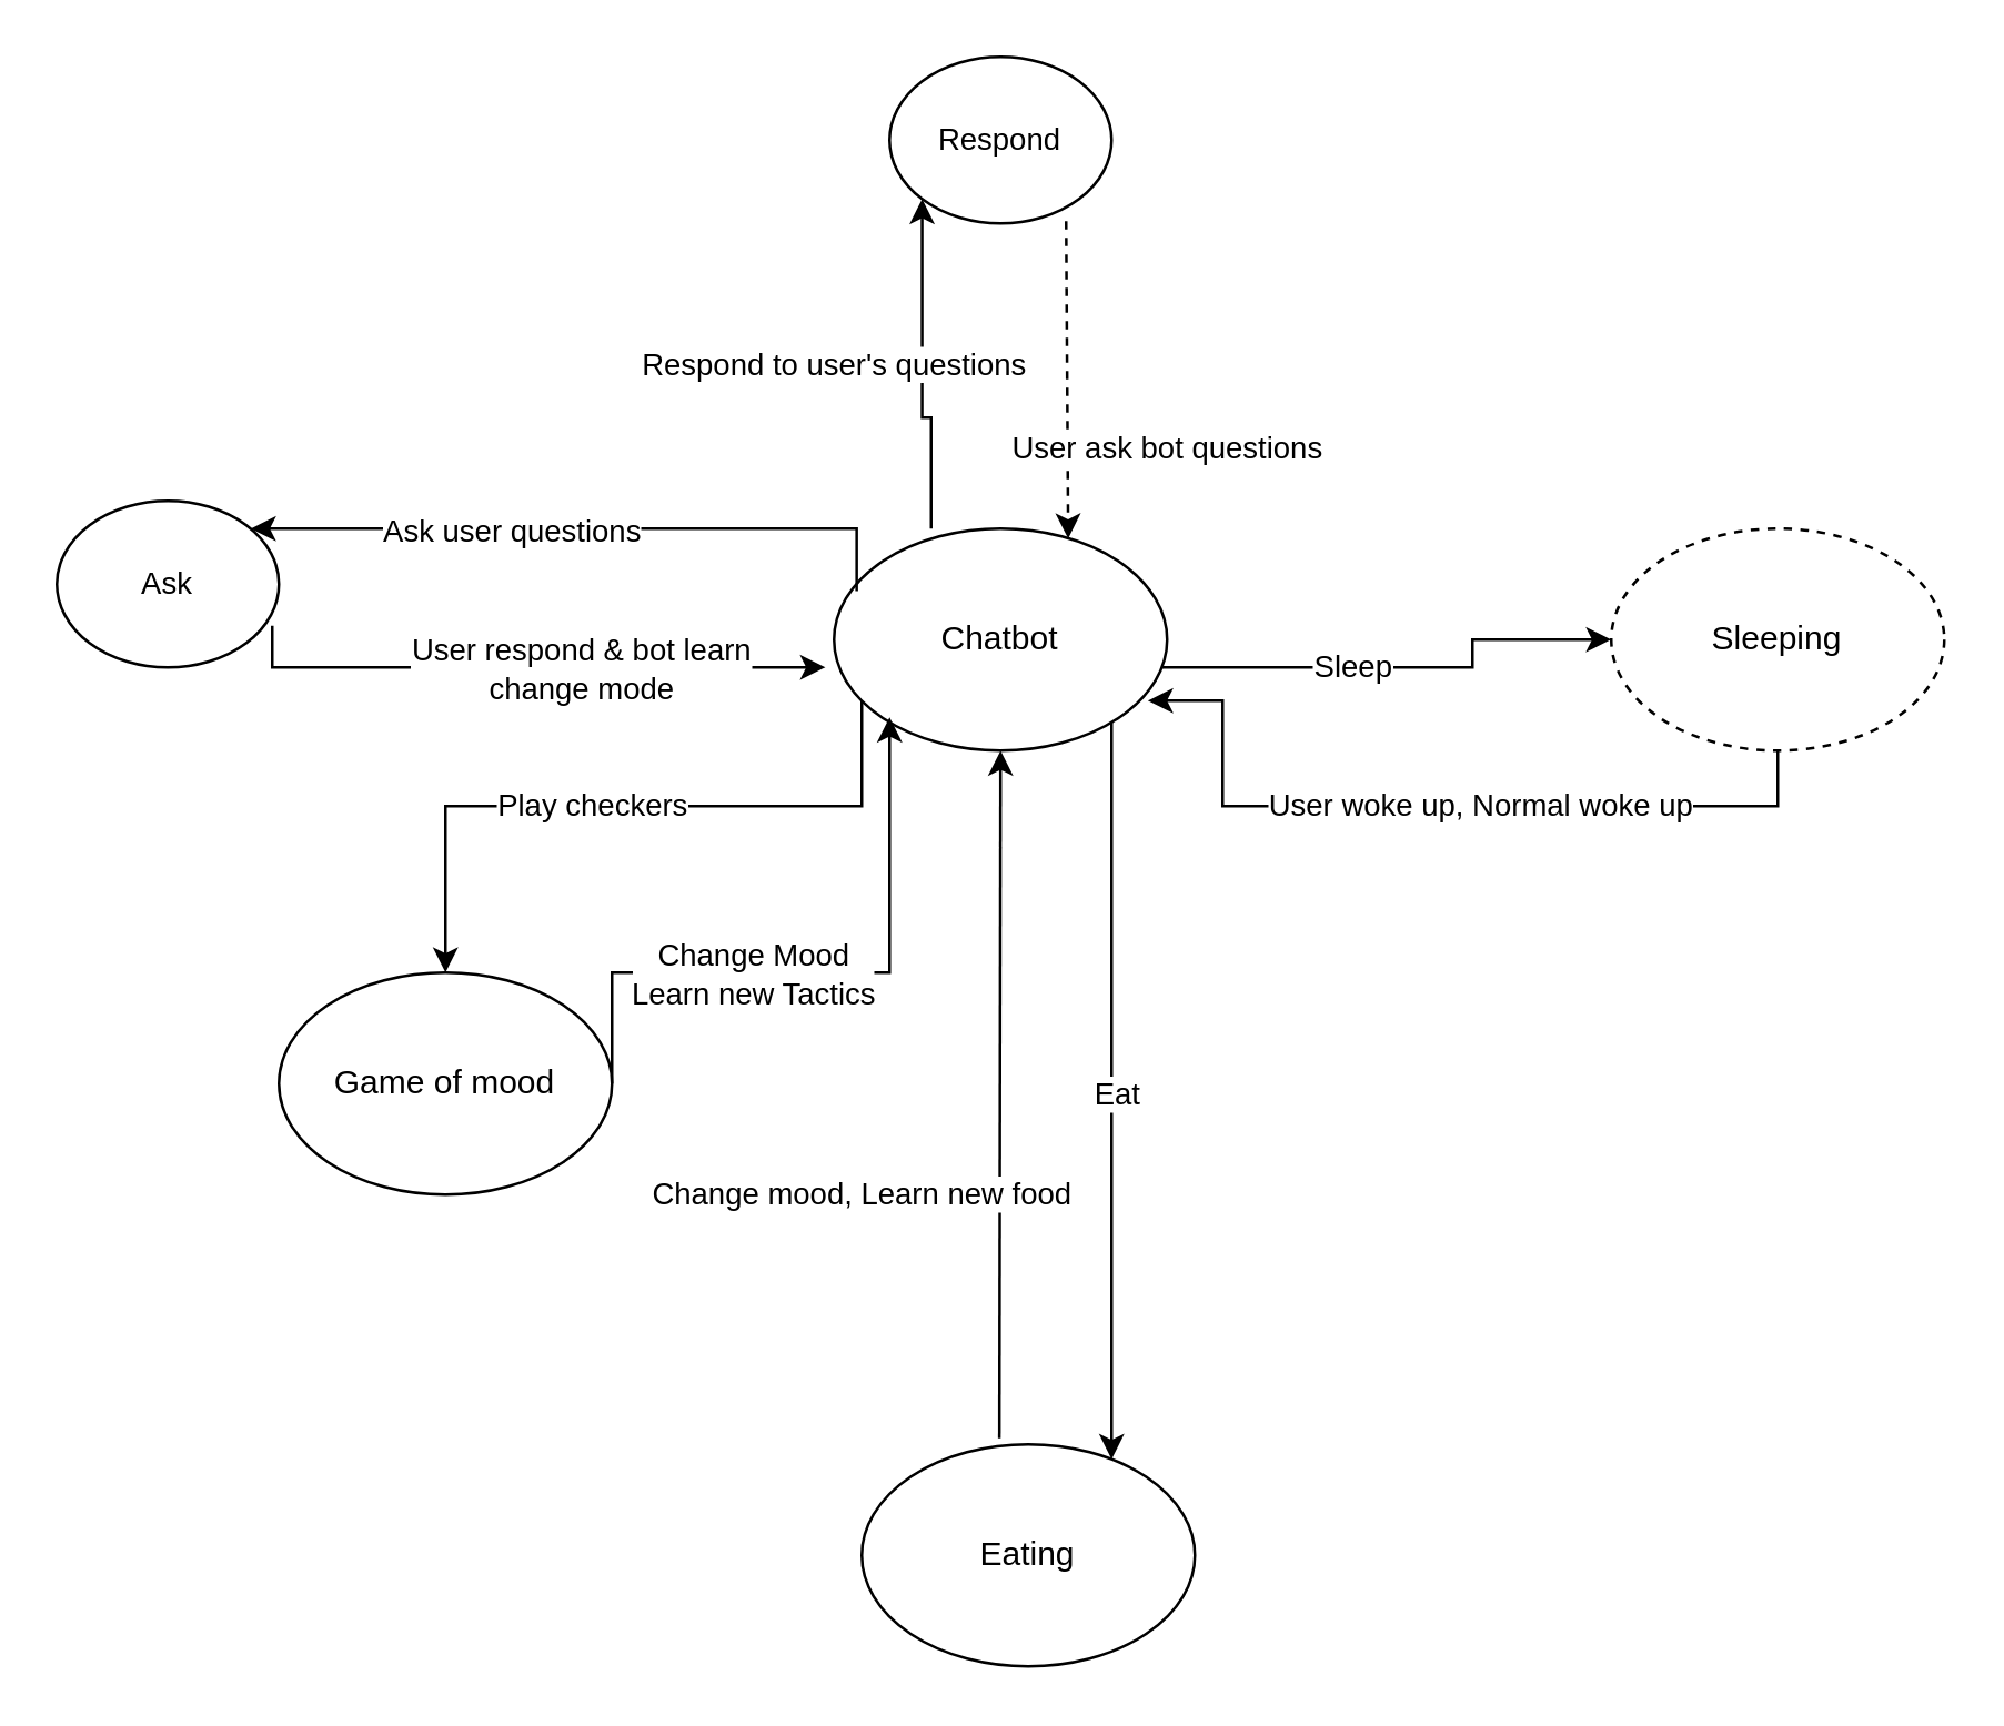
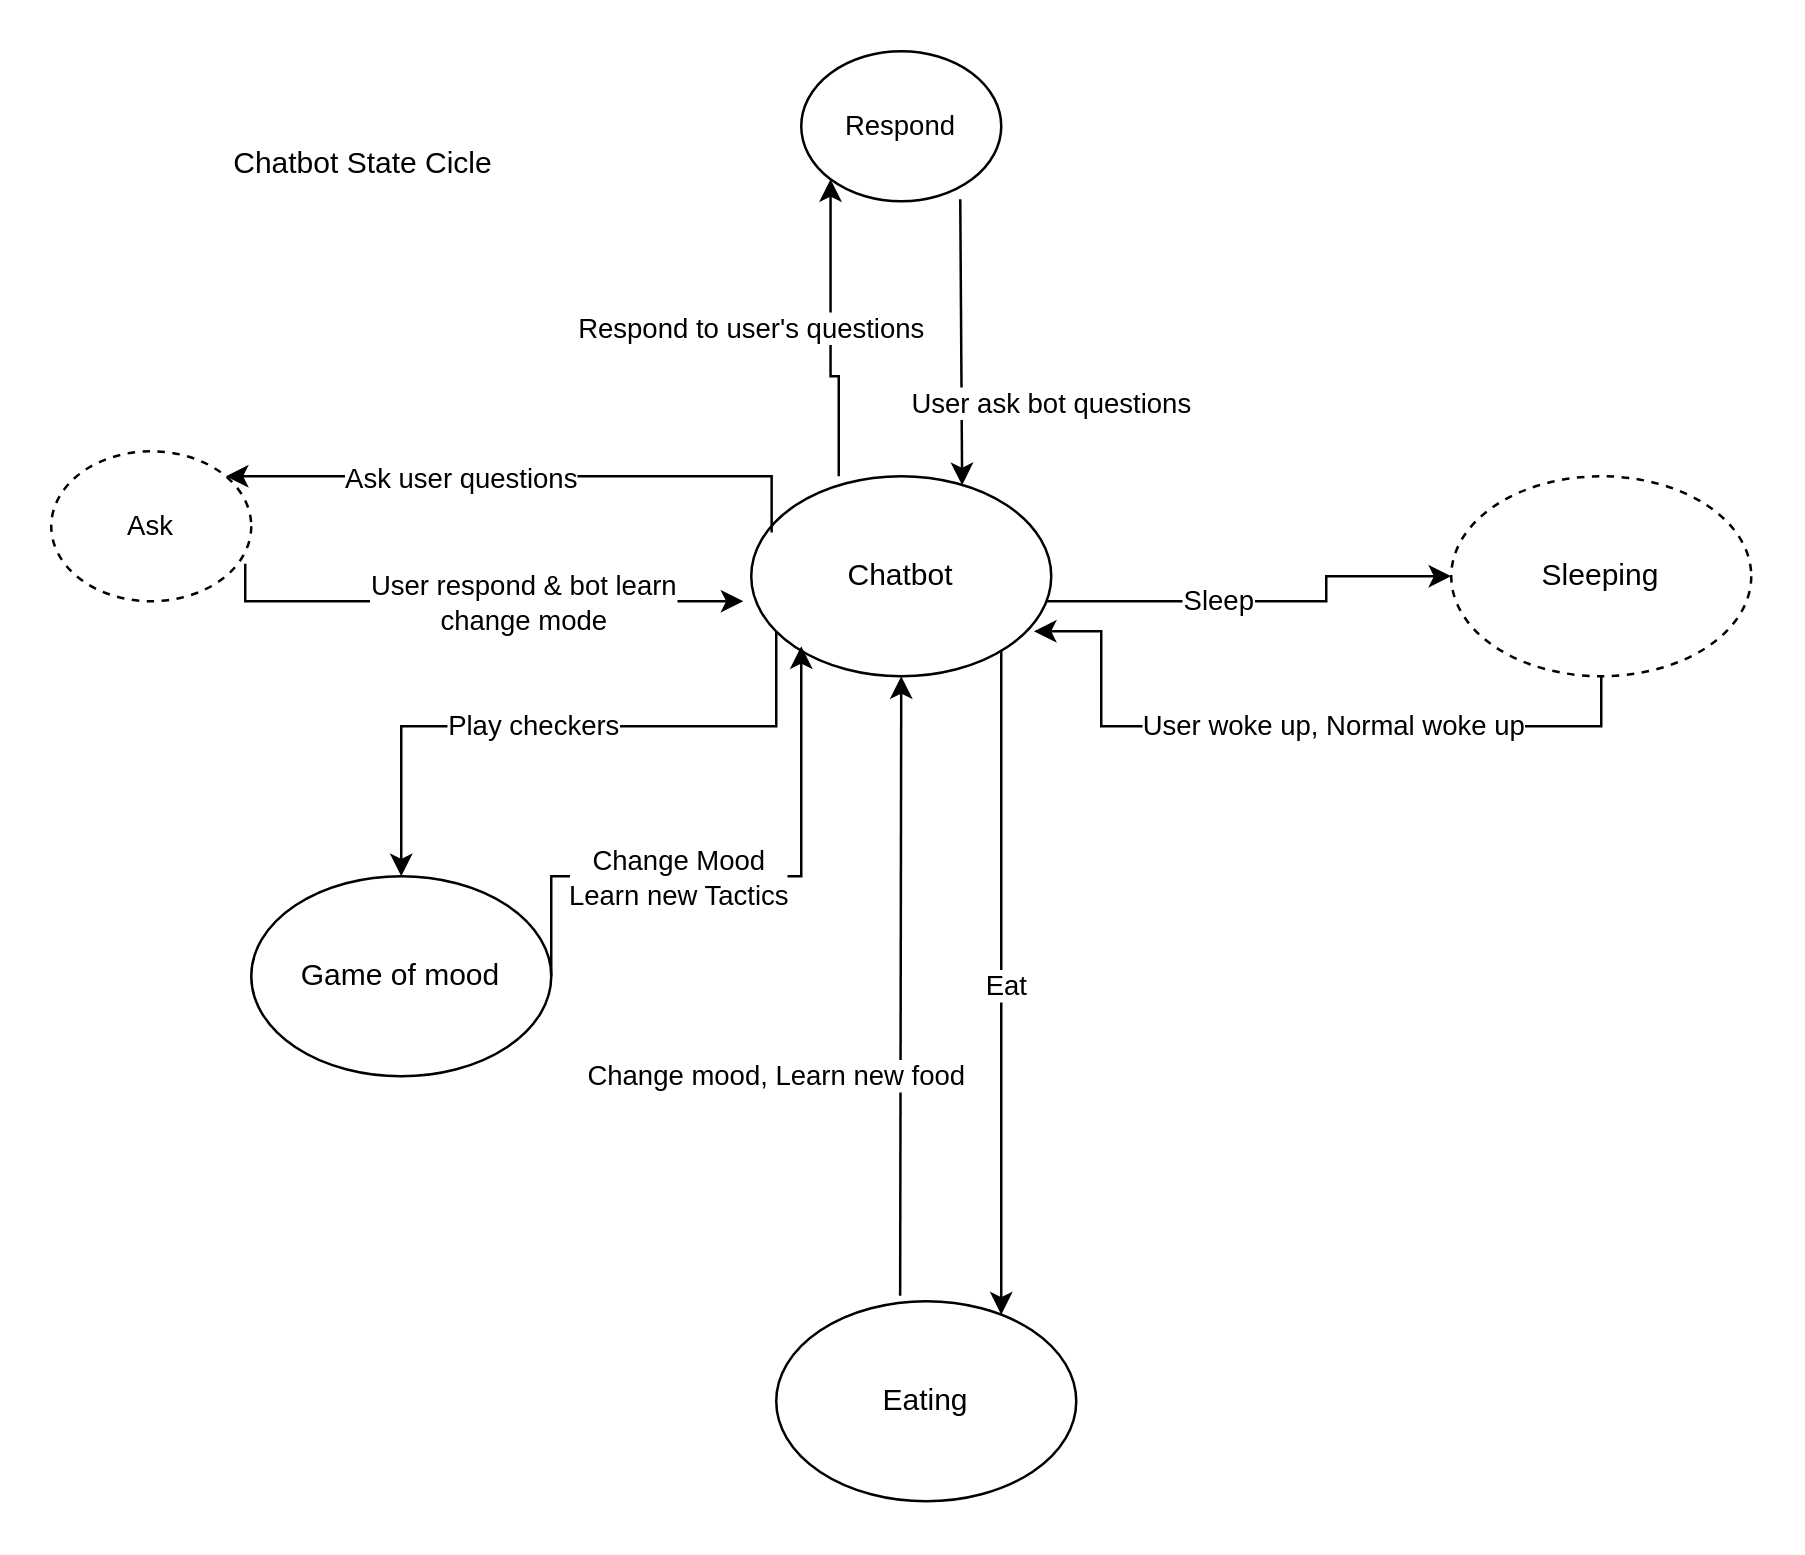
+ <mxCell id="9" value="Chatbot State Cicle" style="text;html=1;strokeColor=none;fillColor=none;align=center;verticalAlign=middle;whiteSpace=wrap;rounded=0;" parent="1" vertex="1"><mxGeometry x="60" y="40" width="170" height="50" as="geometry" /></mxCell>
- <mxCell id="23" value="" style="endArrow=classic;html=1;rounded=0;exitX=0.795;exitY=0.987;exitDx=0;exitDy=0;exitPerimeter=0;entryX=0.703;entryY=0.045;entryDx=0;entryDy=0;entryPerimeter=0;dashed=1;" edge="1" parent="1" source="20" target="5"><mxGeometry width="50" height="50" relative="1" as="geometry"><mxPoint x="410" y="130" as="sourcePoint" /><mxPoint x="460" y="80" as="targetPoint" /></mxGeometry></mxCell>
+ <mxCell id="23" value="" style="endArrow=classic;html=1;rounded=0;exitX=0.795;exitY=0.987;exitDx=0;exitDy=0;exitPerimeter=0;entryX=0.703;entryY=0.045;entryDx=0;entryDy=0;entryPerimeter=0;" edge="1" parent="1" source="20" target="5"><mxGeometry width="50" height="50" relative="1" as="geometry"><mxPoint x="410" y="130" as="sourcePoint" /><mxPoint x="460" y="80" as="targetPoint" /></mxGeometry></mxCell>
- <mxCell id="13" value="&lt;span style=&quot;font-size: 11px ; background-color: rgb(255 , 255 , 255)&quot;&gt;Ask&lt;br&gt;&lt;/span&gt;" style="ellipse;whiteSpace=wrap;html=1;" vertex="1" parent="1"><mxGeometry x="20" y="180" width="80" height="60" as="geometry" /></mxCell>
+ <mxCell id="13" value="&lt;span style=&quot;font-size: 11px ; background-color: rgb(255 , 255 , 255)&quot;&gt;Ask&lt;br&gt;&lt;/span&gt;" style="ellipse;whiteSpace=wrap;html=1;dashed=1;" vertex="1" parent="1"><mxGeometry x="20" y="180" width="80" height="60" as="geometry" /></mxCell>
